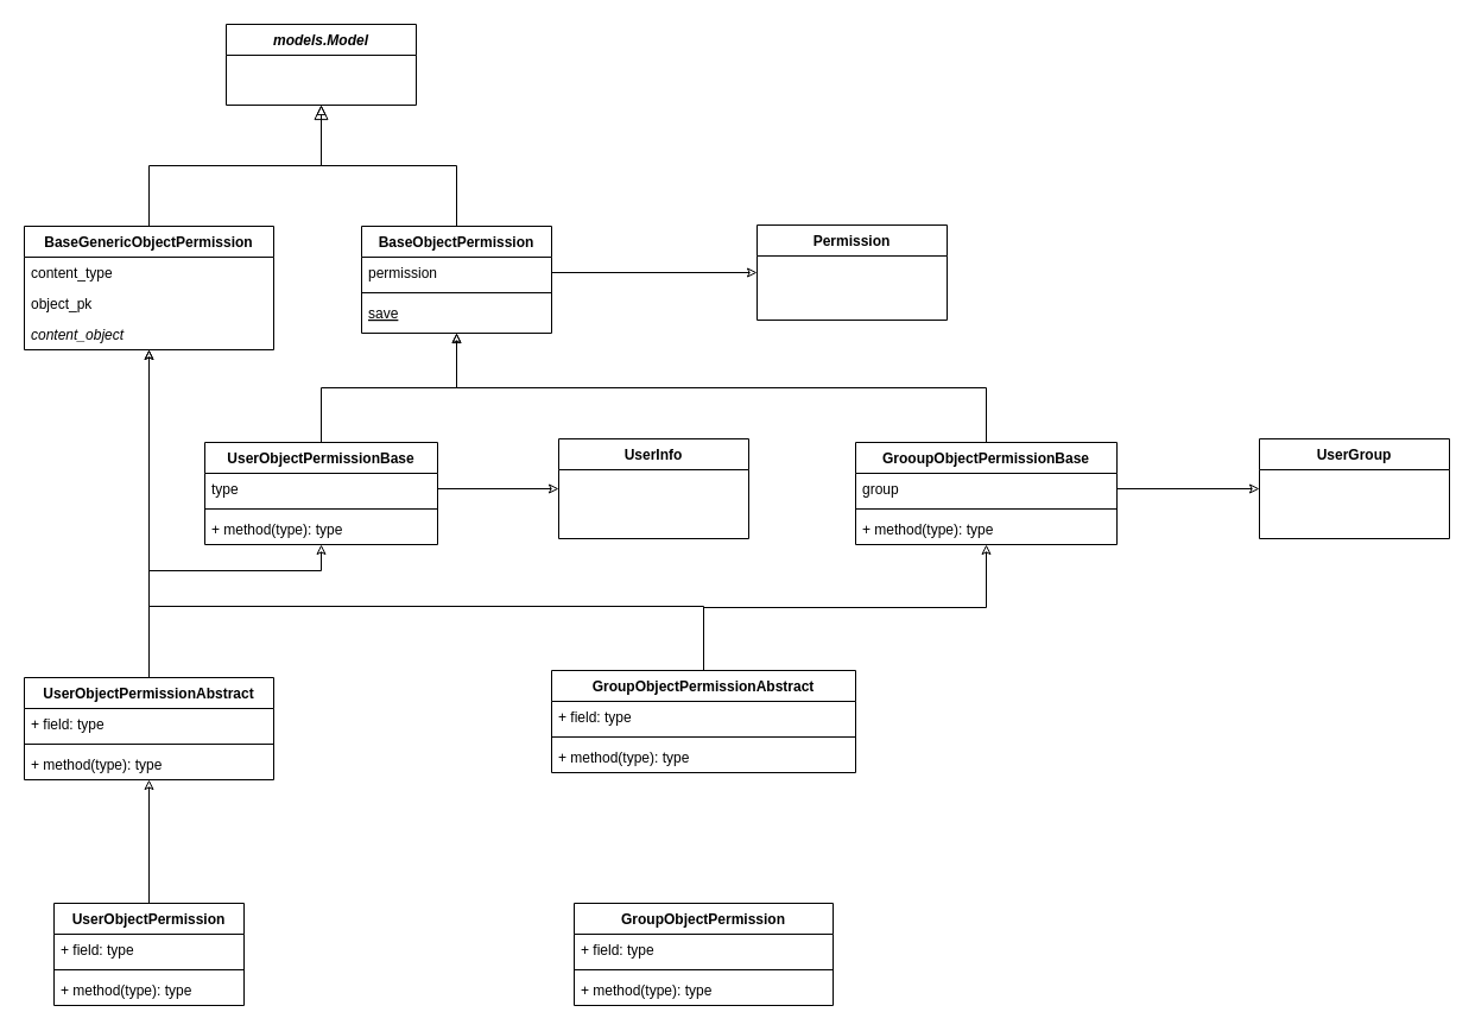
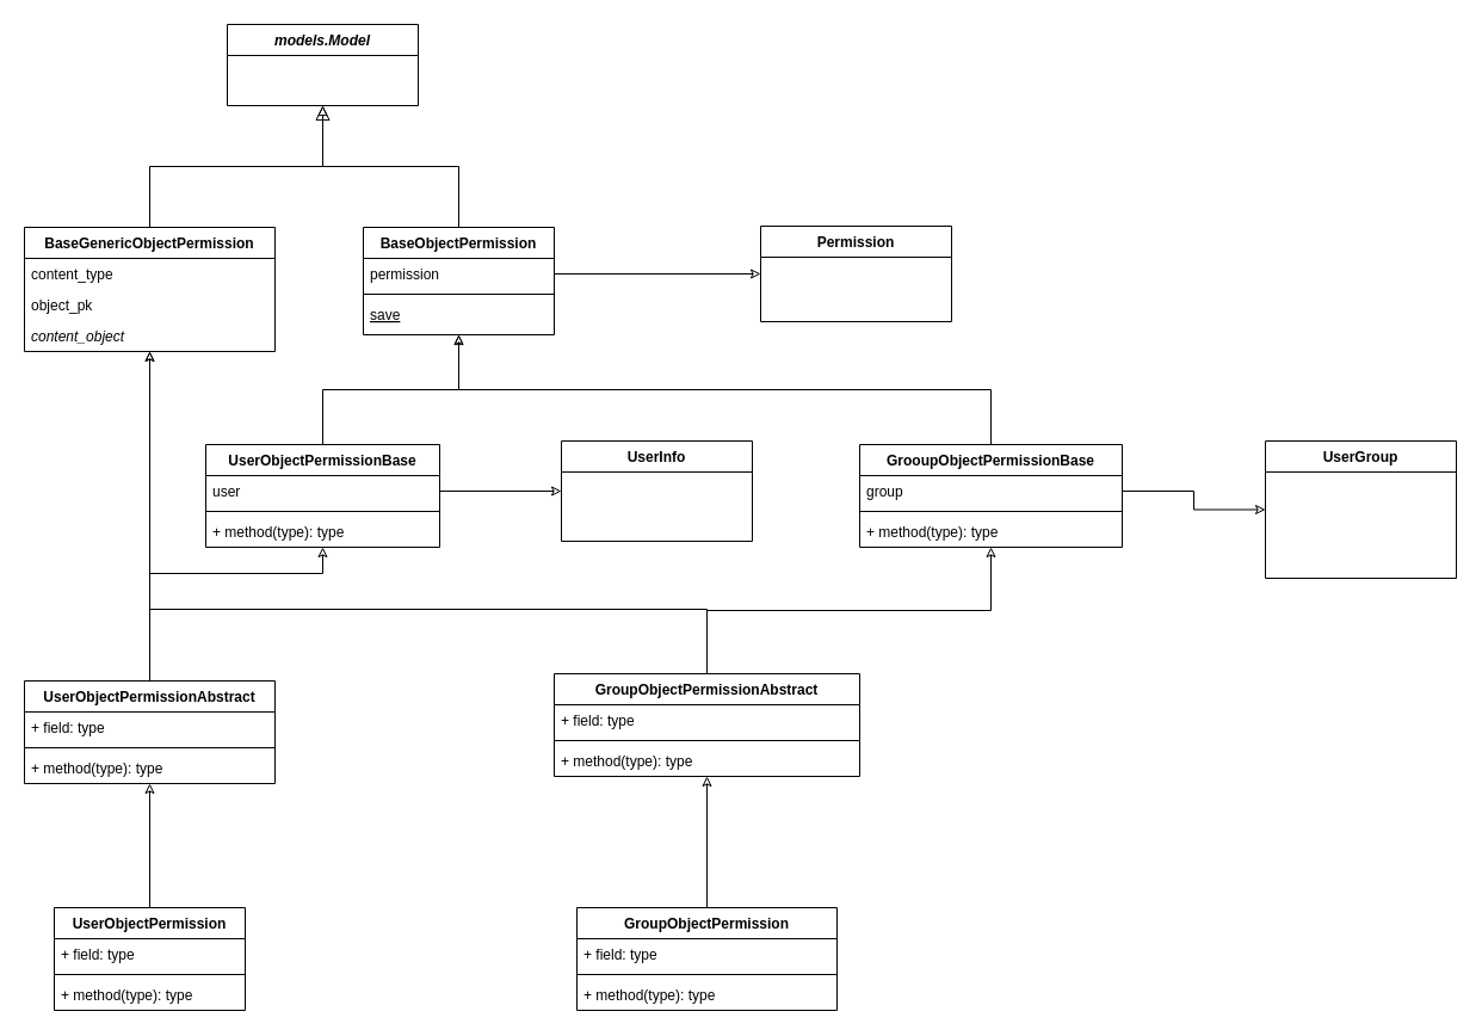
- <mxCell id="17" value="type" style="text;strokeColor=none;fillColor=none;align=left;verticalAlign=top;spacingLeft=4;spacingRight=4;overflow=hidden;rotatable=0;points=[[0,0.5],[1,0.5]];portConstraint=eastwest;" vertex="1" parent="16"><mxGeometry y="26" width="196" height="26" as="geometry" /></mxCell>
+ <mxCell id="17" value="user" style="text;strokeColor=none;fillColor=none;align=left;verticalAlign=top;spacingLeft=4;spacingRight=4;overflow=hidden;rotatable=0;points=[[0,0.5],[1,0.5]];portConstraint=eastwest;" vertex="1" parent="16"><mxGeometry y="26" width="196" height="26" as="geometry" /></mxCell>
- <mxCell id="49" value="UserGroup" style="swimlane;fontStyle=1;align=center;verticalAlign=top;childLayout=stackLayout;horizontal=1;startSize=26;horizontalStack=0;resizeParent=1;resizeParentMax=0;resizeLast=0;collapsible=1;marginBottom=0;labelBackgroundColor=none;" vertex="1" parent="1"><mxGeometry x="1060" y="369" width="160" height="84" as="geometry" /></mxCell>
+ <mxCell id="49" value="UserGroup" style="swimlane;fontStyle=1;align=center;verticalAlign=top;childLayout=stackLayout;horizontal=1;startSize=26;horizontalStack=0;resizeParent=1;resizeParentMax=0;resizeLast=0;collapsible=1;marginBottom=0;labelBackgroundColor=none;" vertex="1" parent="1"><mxGeometry x="1060" y="369" width="160" height="115" as="geometry" /></mxCell>
+ <mxCell id="44" style="edgeStyle=orthogonalEdgeStyle;rounded=0;orthogonalLoop=1;jettySize=auto;html=1;startArrow=none;startFill=0;endArrow=classic;endFill=0;" edge="1" parent="1" source="45" target="40"><mxGeometry relative="1" as="geometry" /></mxCell>
